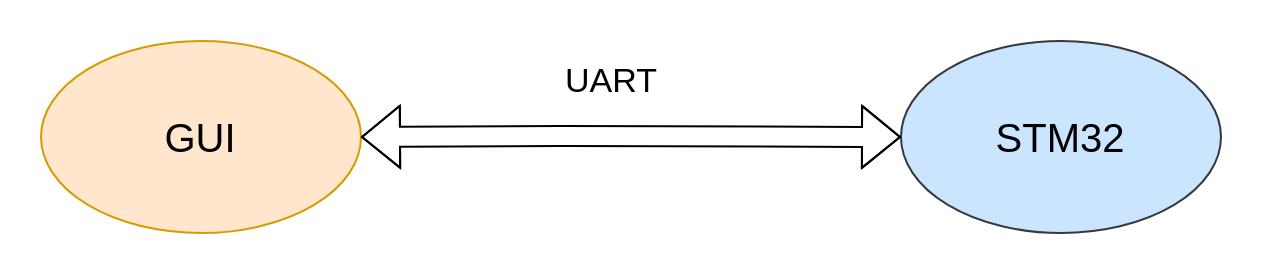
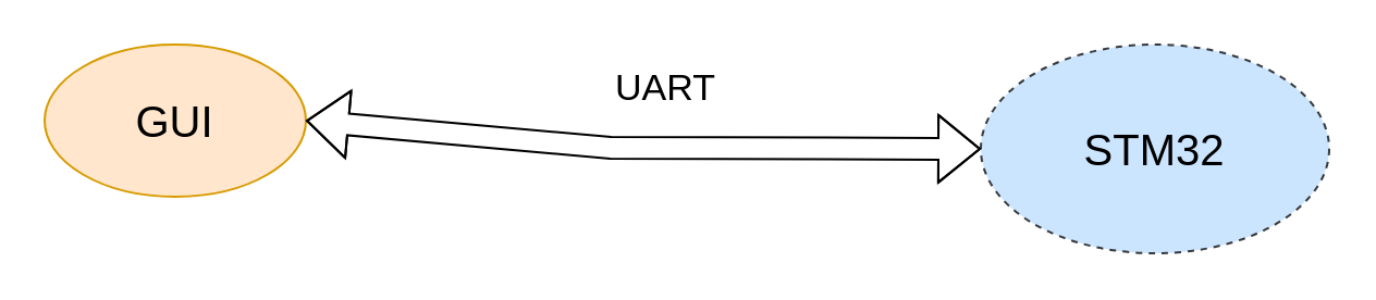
- <mxCell id="2" value="&lt;font style=&quot;font-size: 20px;&quot;&gt;GUI&lt;/font&gt;" style="ellipse;whiteSpace=wrap;html=1;fillColor=#ffe6cc;strokeColor=#d79b00;" vertex="1" parent="1"><mxGeometry x="20" y="20" width="160" height="96" as="geometry" /></mxCell>
+ <mxCell id="2" value="&lt;font style=&quot;font-size: 20px;&quot;&gt;GUI&lt;/font&gt;" style="ellipse;whiteSpace=wrap;html=1;fillColor=#ffe6cc;strokeColor=#d79b00;" vertex="1" parent="1"><mxGeometry x="20" y="20" width="120" height="70" as="geometry" /></mxCell>
- <mxCell id="3" value="&lt;font style=&quot;font-size: 20px;&quot;&gt;STM32&lt;/font&gt;" style="ellipse;whiteSpace=wrap;html=1;fillColor=#cce5ff;strokeColor=#36393d;" vertex="1" parent="1"><mxGeometry x="450" y="20" width="160" height="96" as="geometry" /></mxCell>
+ <mxCell id="3" value="&lt;font style=&quot;font-size: 20px;&quot;&gt;STM32&lt;/font&gt;" style="ellipse;whiteSpace=wrap;html=1;fillColor=#cce5ff;strokeColor=#36393d;dashed=1;" vertex="1" parent="1"><mxGeometry x="450" y="20" width="160" height="96" as="geometry" /></mxCell>
